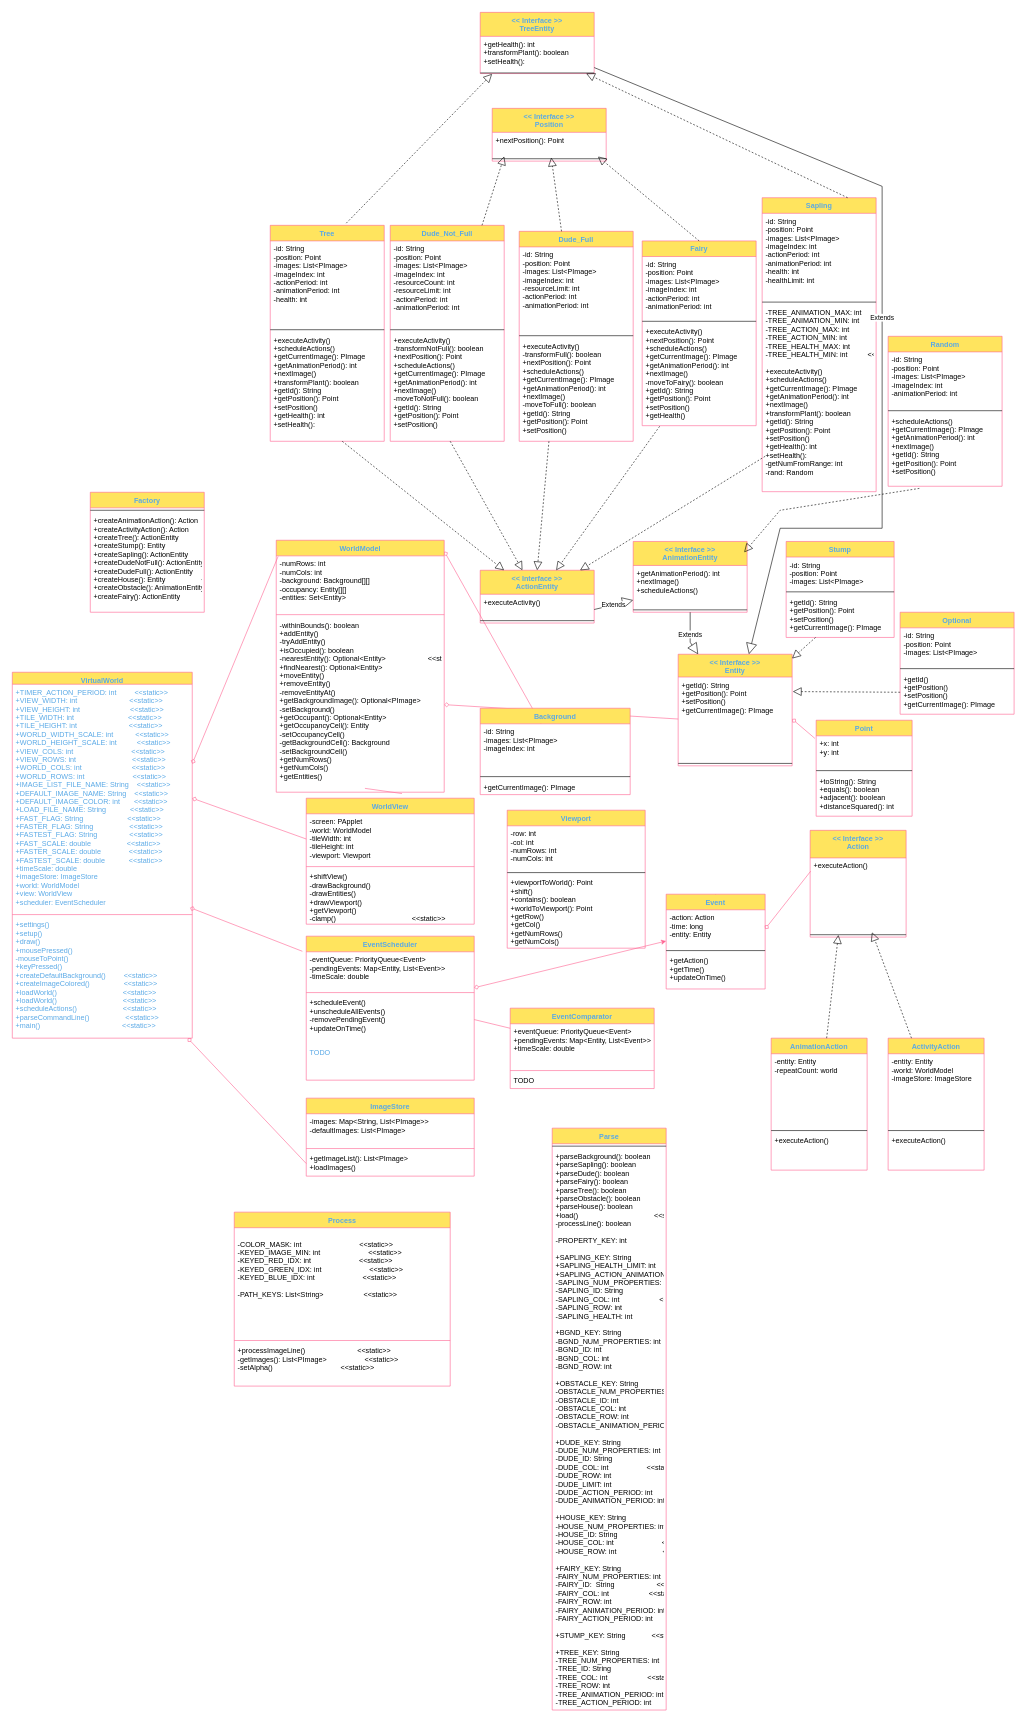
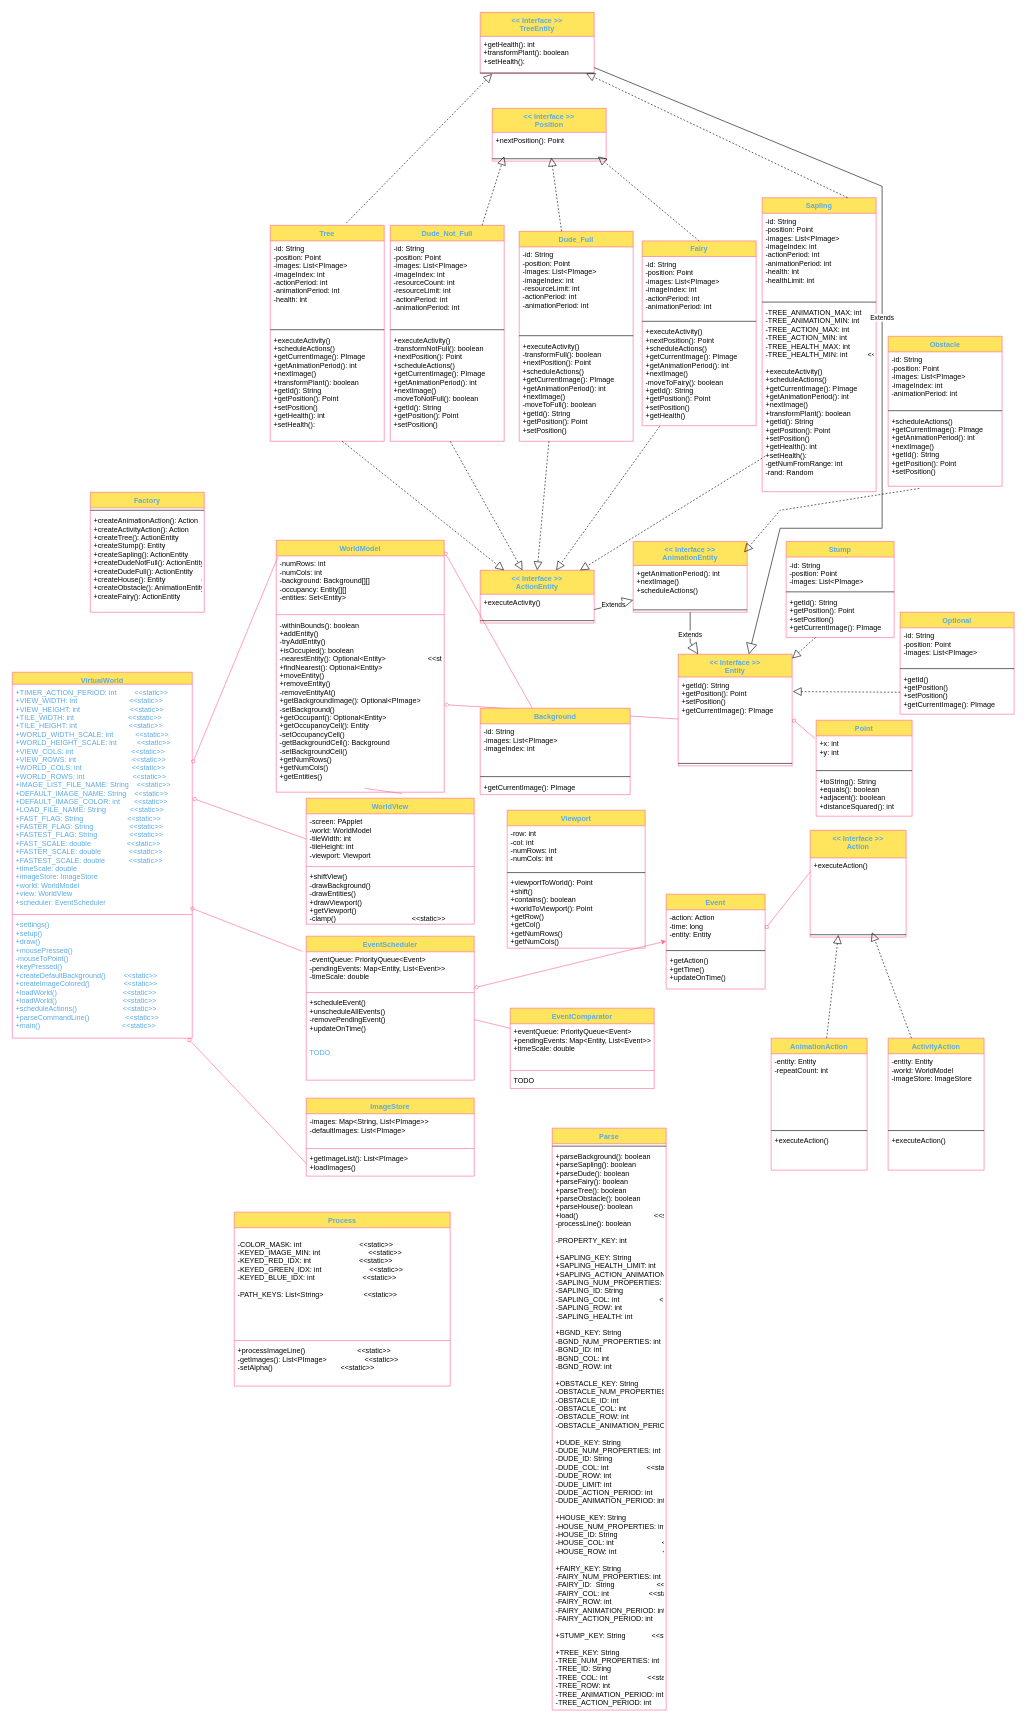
- <mxCell id="77" value="Random" style="swimlane;fontStyle=1;align=center;verticalAlign=top;childLayout=stackLayout;horizontal=1;startSize=26;horizontalStack=0;resizeParent=1;resizeParentMax=0;resizeLast=0;collapsible=1;marginBottom=0;hachureGap=4;pointerEvents=0;sketch=0;fontColor=#5AA9E6;strokeColor=#FF6392;fillColor=#FFE45E;" parent="1" vertex="1"><mxGeometry x="1480" y="560" width="190" height="250" as="geometry" /></mxCell>
+ <mxCell id="77" value="Obstacle" style="swimlane;fontStyle=1;align=center;verticalAlign=top;childLayout=stackLayout;horizontal=1;startSize=26;horizontalStack=0;resizeParent=1;resizeParentMax=0;resizeLast=0;collapsible=1;marginBottom=0;hachureGap=4;pointerEvents=0;sketch=0;fontColor=#5AA9E6;strokeColor=#FF6392;fillColor=#FFE45E;" parent="1" vertex="1"><mxGeometry x="1480" y="560" width="190" height="250" as="geometry" /></mxCell>
- <mxCell id="102" value="-entity: Entity&#10;-repeatCount: world&#10;" style="text;strokeColor=none;fillColor=none;align=left;verticalAlign=top;spacingLeft=4;spacingRight=4;overflow=hidden;rotatable=0;points=[[0,0.5],[1,0.5]];portConstraint=eastwest;" parent="101" vertex="1"><mxGeometry y="26" width="160" height="124" as="geometry" /></mxCell>
+ <mxCell id="102" value="-entity: Entity&#10;-repeatCount: int&#10;" style="text;strokeColor=none;fillColor=none;align=left;verticalAlign=top;spacingLeft=4;spacingRight=4;overflow=hidden;rotatable=0;points=[[0,0.5],[1,0.5]];portConstraint=eastwest;" parent="101" vertex="1"><mxGeometry y="26" width="160" height="124" as="geometry" /></mxCell>
